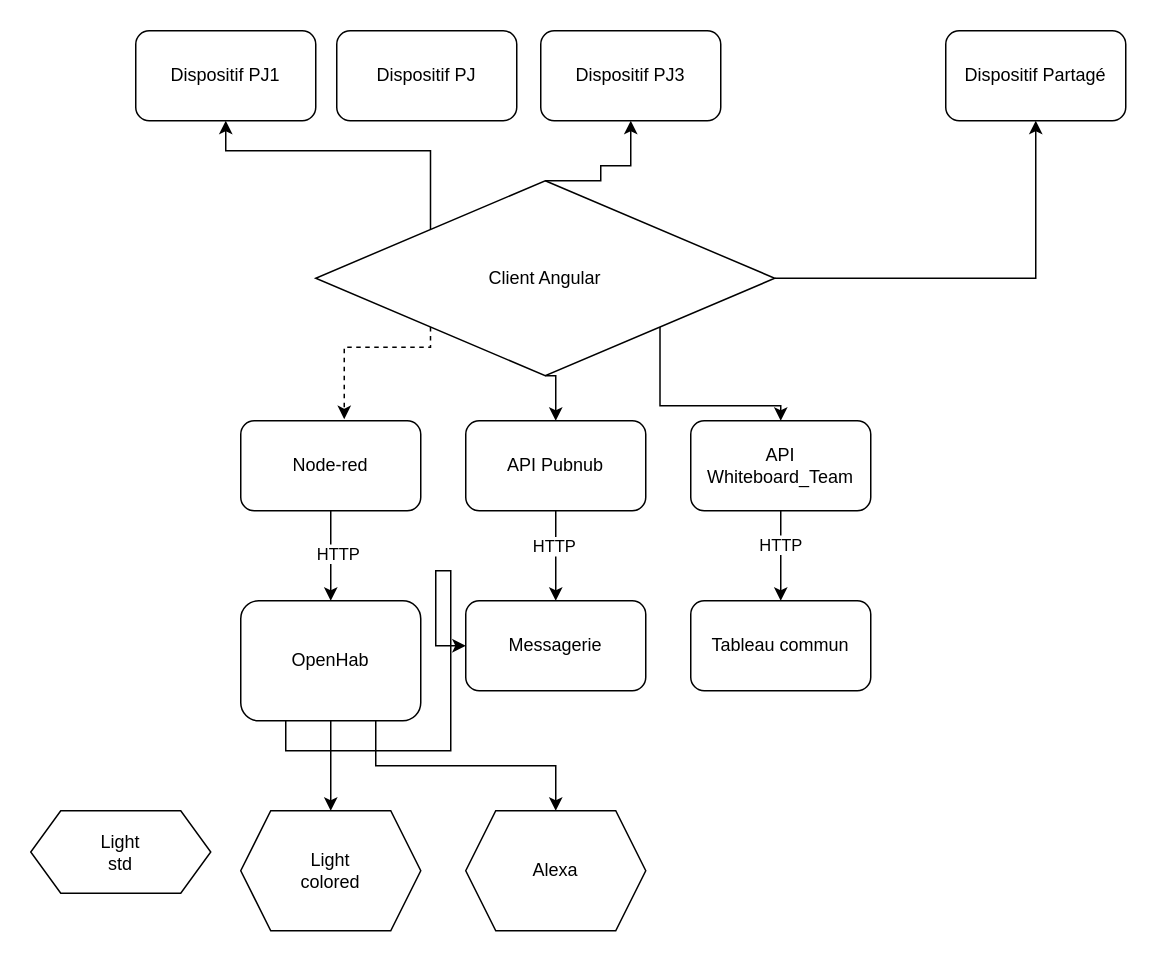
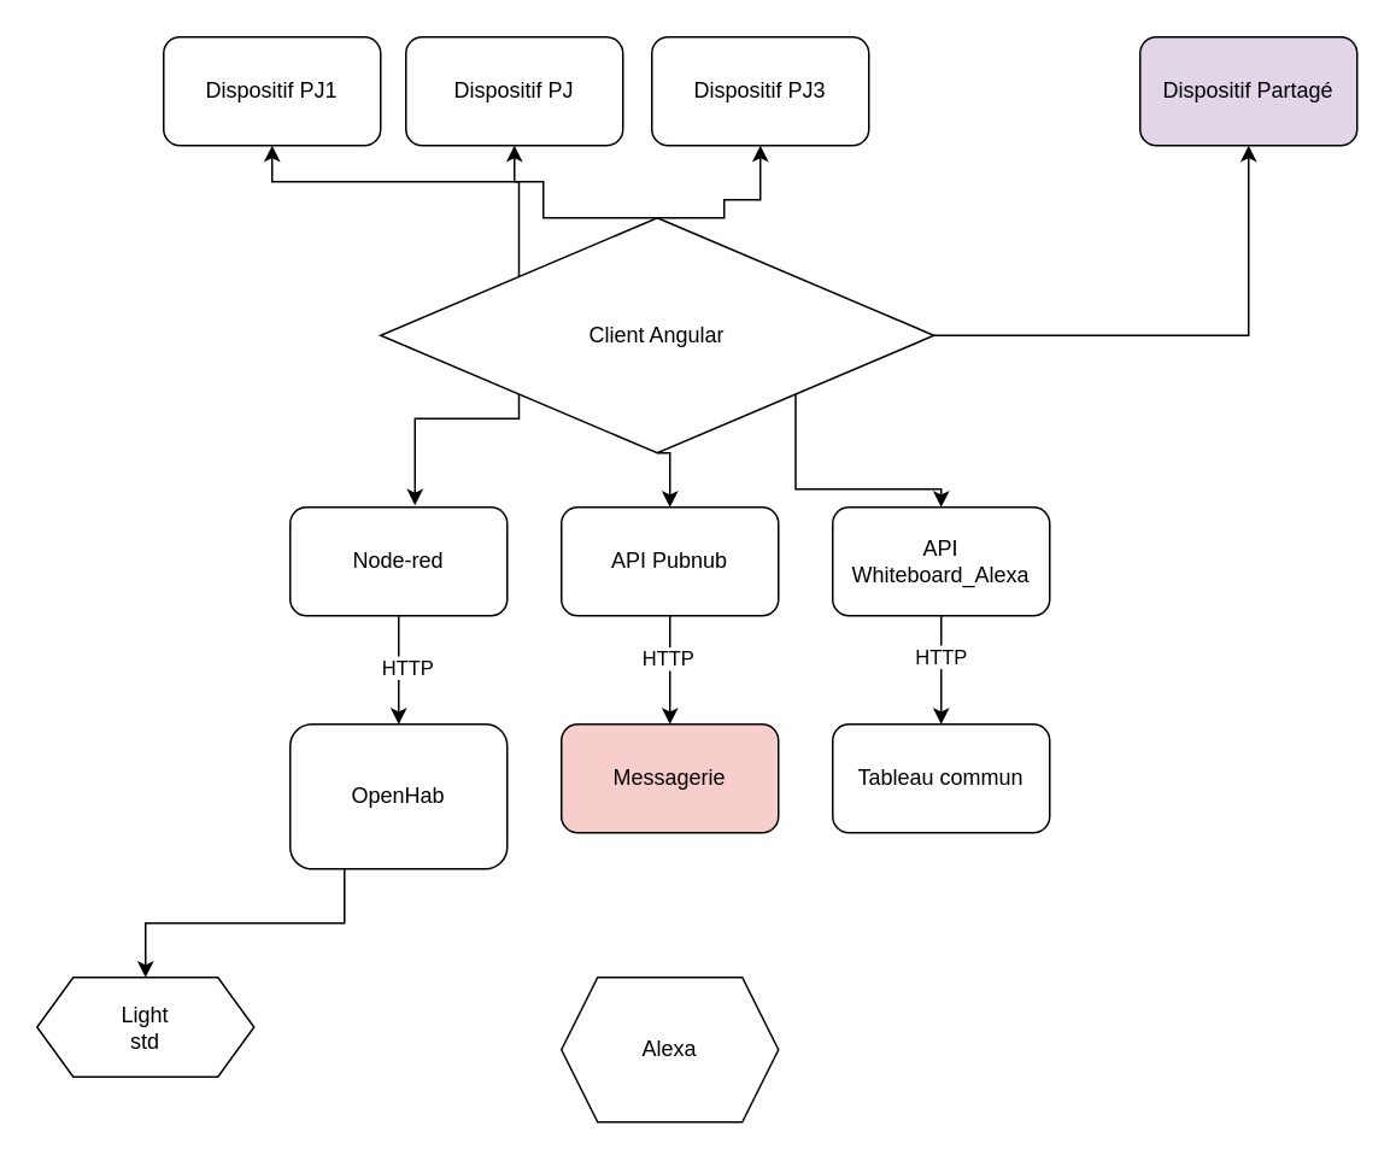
- <mxCell id="16" value="Dispositif Partagé" style="rounded=1;whiteSpace=wrap;html=1;" vertex="1" parent="1"><mxGeometry x="630" y="20" width="120" height="60" as="geometry" /></mxCell>
+ <mxCell id="16" value="Dispositif Partagé" style="rounded=1;whiteSpace=wrap;html=1;fillColor=#e1d5e7;" vertex="1" parent="1"><mxGeometry x="630" y="20" width="120" height="60" as="geometry" /></mxCell>
+ <mxCell id="30" style="edgeStyle=orthogonalEdgeStyle;rounded=0;orthogonalLoop=1;jettySize=auto;html=1;exitX=0.5;exitY=0;exitDx=0;exitDy=0;entryX=0.5;entryY=1;entryDx=0;entryDy=0;" edge="1" parent="1" source="26" target="20"><mxGeometry relative="1" as="geometry"><Array as="points"><mxPoint x="300" y="120" /><mxPoint x="300" y="100" /><mxPoint x="284" y="100" /></Array></mxGeometry></mxCell>
- <mxCell id="31" style="edgeStyle=orthogonalEdgeStyle;rounded=0;orthogonalLoop=1;jettySize=auto;html=1;exitX=0;exitY=1;exitDx=0;exitDy=0;entryX=0.575;entryY=-0.017;entryDx=0;entryDy=0;entryPerimeter=0;dashed=1;" edge="1" parent="1" source="26" target="10"><mxGeometry relative="1" as="geometry"><Array as="points"><mxPoint x="229" y="231" /></Array></mxGeometry></mxCell>
+ <mxCell id="31" style="edgeStyle=orthogonalEdgeStyle;rounded=0;orthogonalLoop=1;jettySize=auto;html=1;exitX=0;exitY=1;exitDx=0;exitDy=0;entryX=0.575;entryY=-0.017;entryDx=0;entryDy=0;entryPerimeter=0;" edge="1" parent="1" source="26" target="10"><mxGeometry relative="1" as="geometry"><Array as="points"><mxPoint x="229" y="231" /></Array></mxGeometry></mxCell>
- <mxCell id="7" value="API Whiteboard_Team" style="rounded=1;whiteSpace=wrap;html=1;" vertex="1" parent="1"><mxGeometry x="460" y="280" width="120" height="60" as="geometry" /></mxCell>
+ <mxCell id="7" value="API Whiteboard_Alexa" style="rounded=1;whiteSpace=wrap;html=1;" vertex="1" parent="1"><mxGeometry x="460" y="280" width="120" height="60" as="geometry" /></mxCell>
- <mxCell id="21" value="Messagerie" style="rounded=1;whiteSpace=wrap;html=1;" vertex="1" parent="1"><mxGeometry x="310" y="400" width="120" height="60" as="geometry" /></mxCell>
+ <mxCell id="21" value="Messagerie" style="rounded=1;whiteSpace=wrap;html=1;fillColor=#f8cecc;" vertex="1" parent="1"><mxGeometry x="310" y="400" width="120" height="60" as="geometry" /></mxCell>
- <mxCell id="11" style="edgeStyle=orthogonalEdgeStyle;rounded=0;orthogonalLoop=1;jettySize=auto;html=1;exitX=0.25;exitY=1;exitDx=0;exitDy=0;" edge="1" parent="1" source="14" target="21"><mxGeometry relative="1" as="geometry" /></mxCell>
+ <mxCell id="11" style="edgeStyle=orthogonalEdgeStyle;rounded=0;orthogonalLoop=1;jettySize=auto;html=1;exitX=0.25;exitY=1;exitDx=0;exitDy=0;" edge="1" parent="1" source="14" target="19"><mxGeometry relative="1" as="geometry" /></mxCell>
- <mxCell id="12" style="edgeStyle=orthogonalEdgeStyle;rounded=0;orthogonalLoop=1;jettySize=auto;html=1;exitX=0.5;exitY=1;exitDx=0;exitDy=0;entryX=0.5;entryY=0;entryDx=0;entryDy=0;" edge="1" parent="1" source="14" target="17"><mxGeometry relative="1" as="geometry" /></mxCell>
- <mxCell id="13" style="edgeStyle=orthogonalEdgeStyle;rounded=0;orthogonalLoop=1;jettySize=auto;html=1;exitX=0.75;exitY=1;exitDx=0;exitDy=0;entryX=0.5;entryY=0;entryDx=0;entryDy=0;" edge="1" parent="1" source="14" target="18"><mxGeometry relative="1" as="geometry" /></mxCell>
- <mxCell id="17" value="&lt;div&gt;Light&lt;/div&gt;&lt;div&gt;colored&lt;/div&gt;" style="shape=hexagon;perimeter=hexagonPerimeter2;whiteSpace=wrap;html=1;fixedSize=1;" vertex="1" parent="1"><mxGeometry x="160" y="540" width="120" height="80" as="geometry" /></mxCell>
